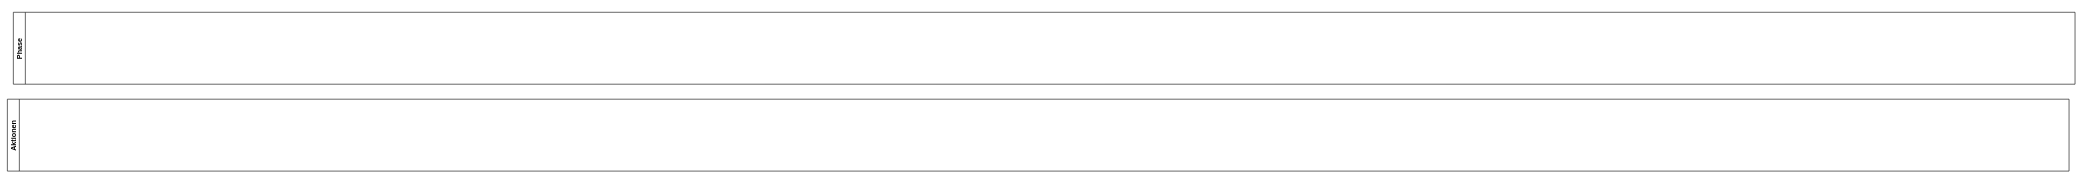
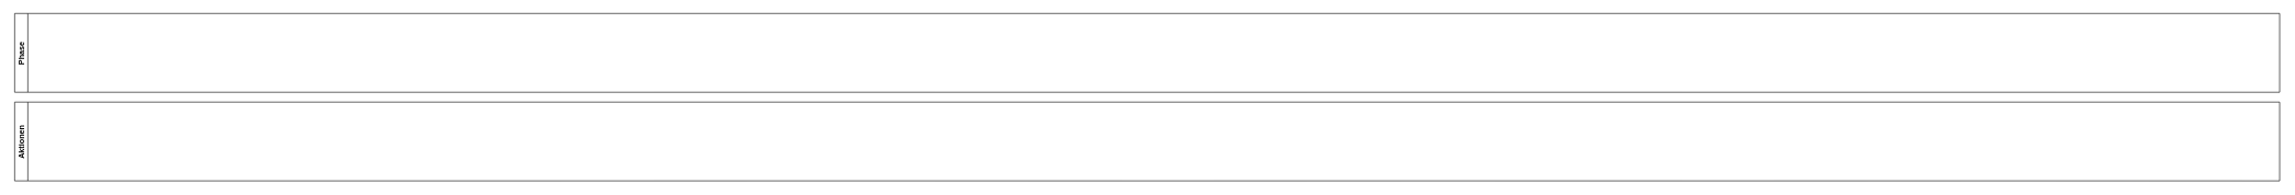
- <mxCell id="3" value="Aktionen" style="swimlane;startSize=20;horizontal=0;" vertex="1" parent="1"><mxGeometry x="10" y="165" width="3440" height="120" as="geometry" /></mxCell>
+ <mxCell id="3" value="Aktionen" style="swimlane;startSize=20;horizontal=0;" vertex="1" parent="1"><mxGeometry x="20" y="155" width="3440" height="120" as="geometry" /></mxCell>
